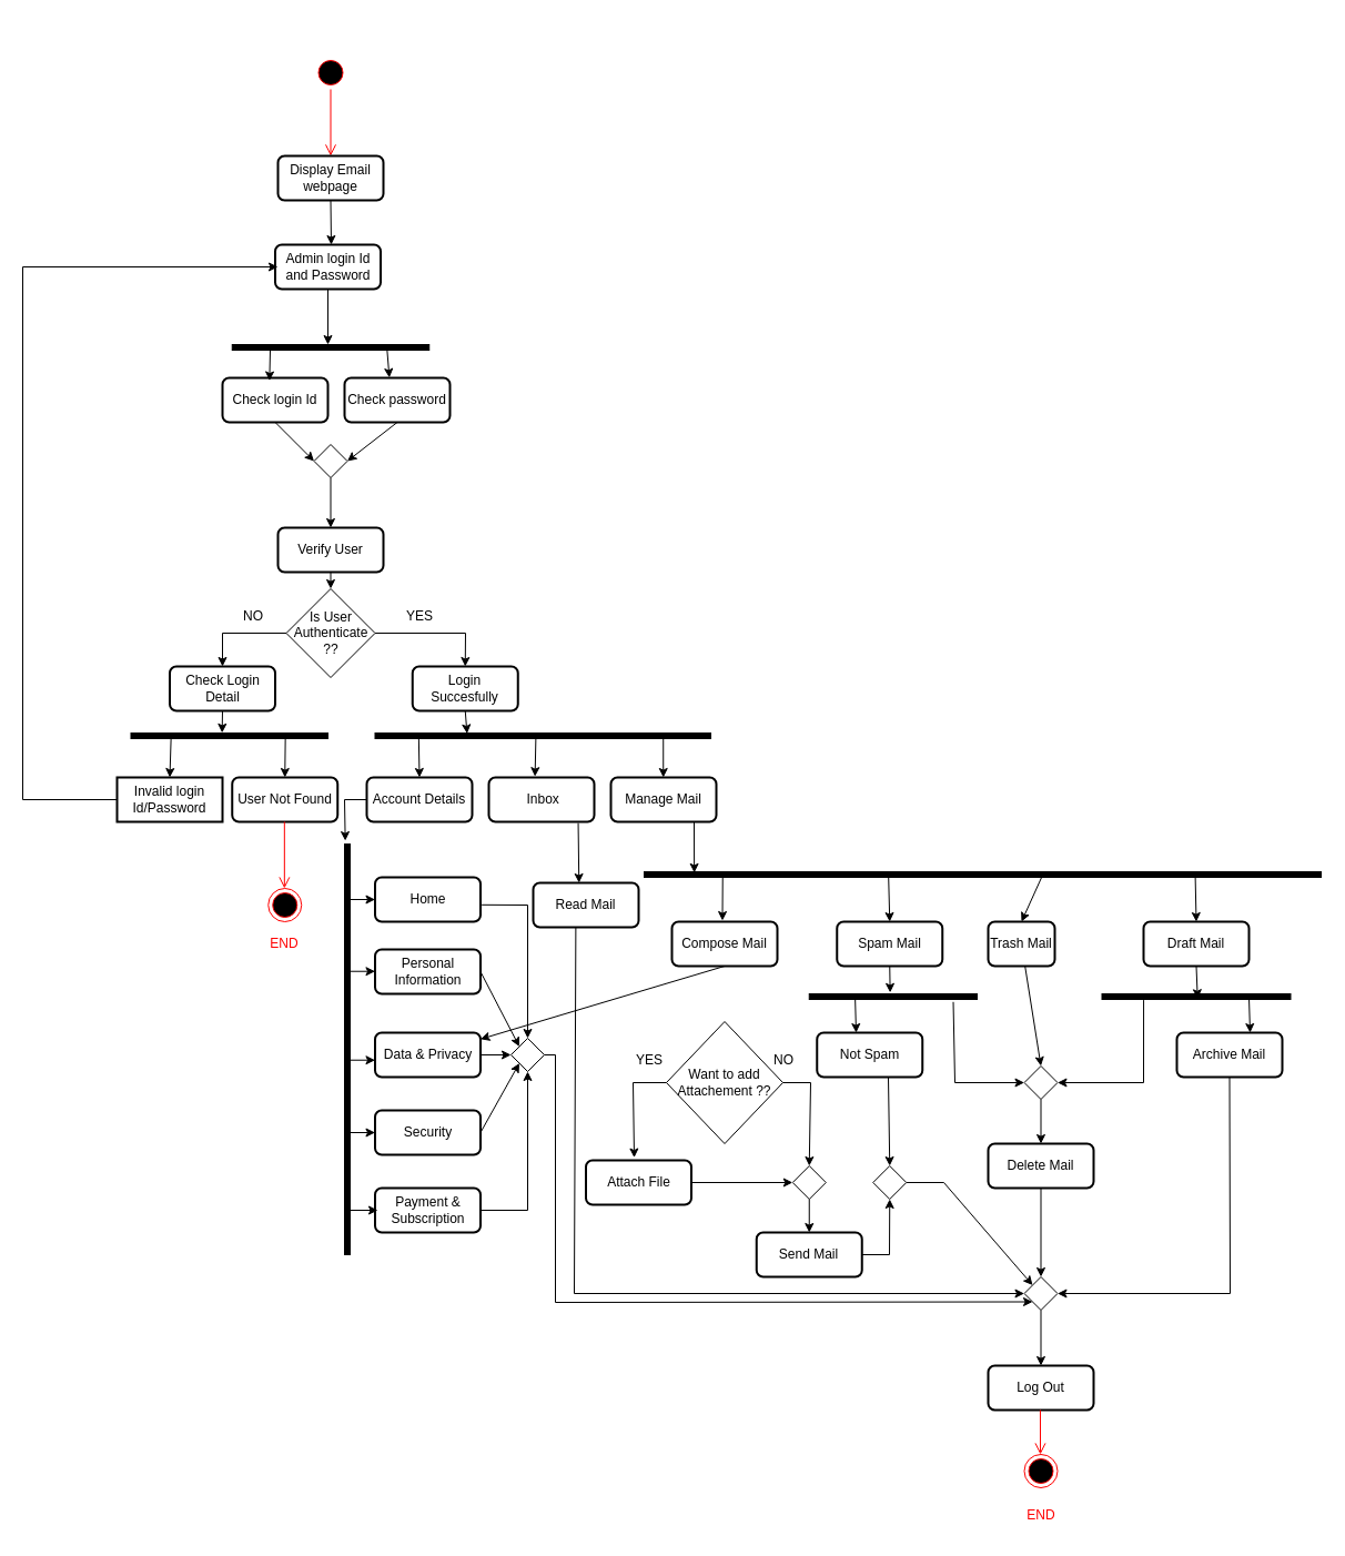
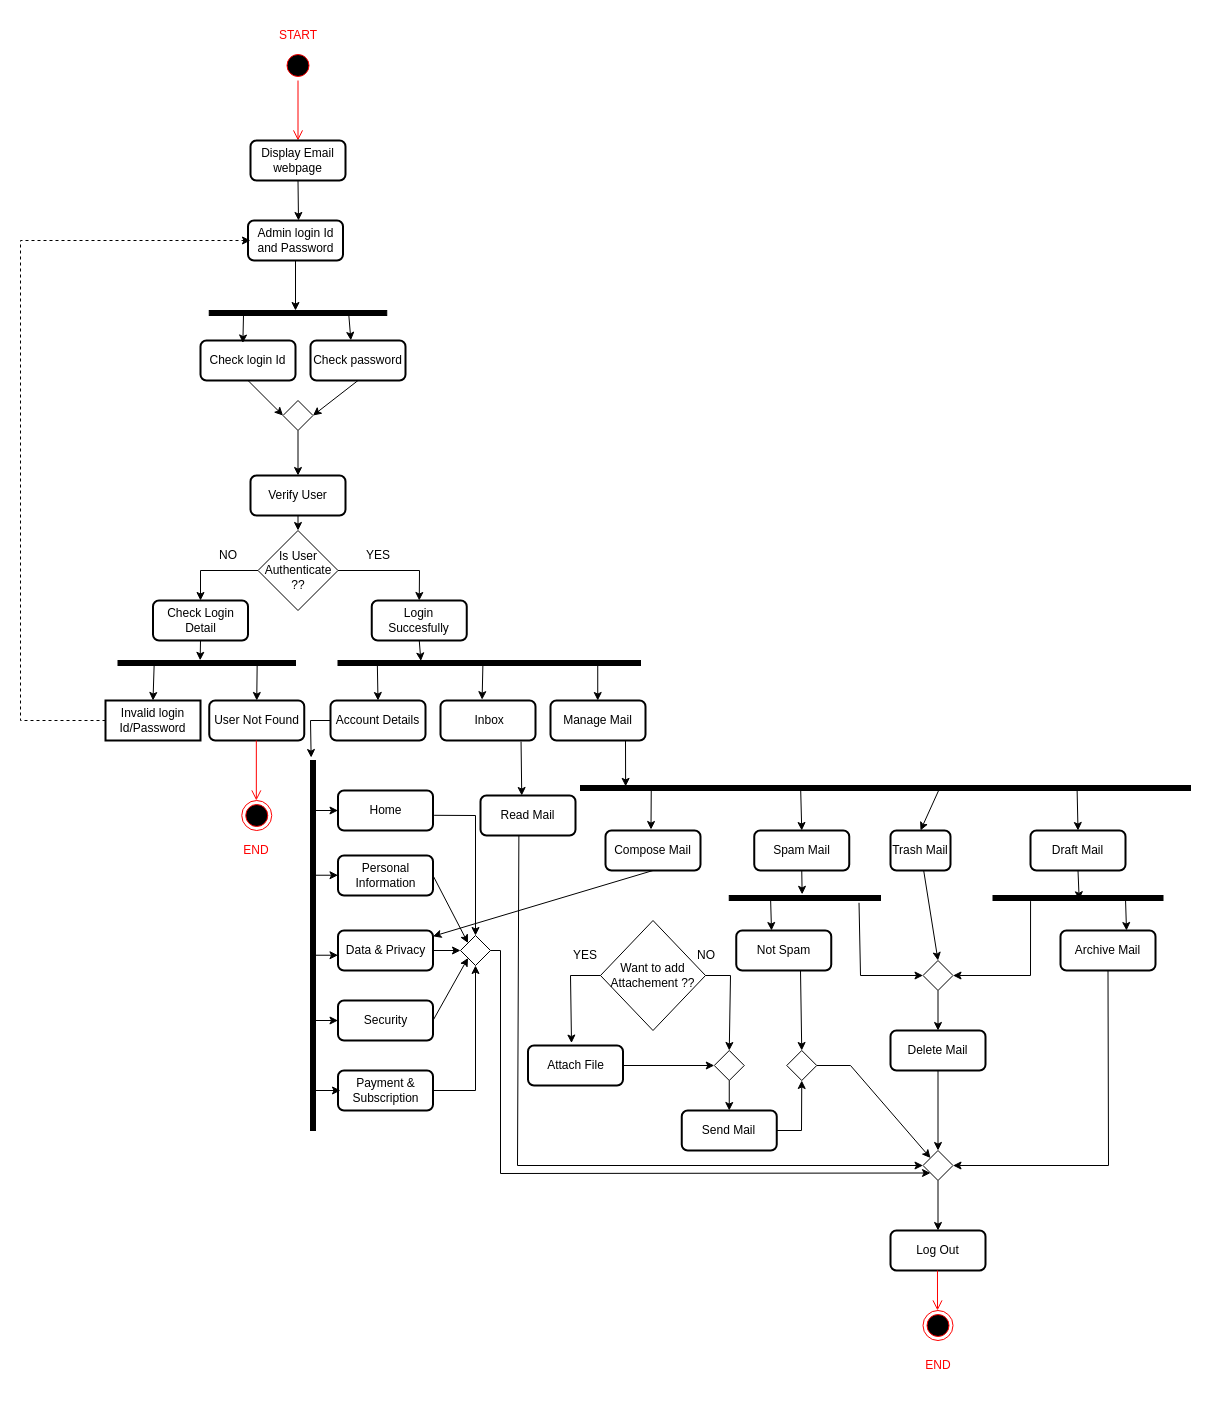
+ <mxCell id="82" value="&lt;font color=&quot;#ff0000&quot;&gt;START&lt;/font&gt;" style="text;html=1;align=center;verticalAlign=middle;whiteSpace=wrap;rounded=0;" vertex="1" parent="1"><mxGeometry x="267.5" y="20" width="60" height="30" as="geometry" /></mxCell>
- <mxCell id="27" value="" style="endArrow=classic;html=1;rounded=0;exitX=0;exitY=0.5;exitDx=0;exitDy=0;entryX=0.026;entryY=0.5;entryDx=0;entryDy=0;entryPerimeter=0;" parent="1" source="20" target="4" edge="1"><mxGeometry width="50" height="50" relative="1" as="geometry"><mxPoint x="200" y="600" as="sourcePoint" /><mxPoint x="240" y="240" as="targetPoint" /><Array as="points"><mxPoint x="20" y="720" /><mxPoint x="20" y="240" /></Array></mxGeometry></mxCell>
+ <mxCell id="27" value="" style="endArrow=classic;html=1;rounded=0;exitX=0;exitY=0.5;exitDx=0;exitDy=0;entryX=0.026;entryY=0.5;entryDx=0;entryDy=0;entryPerimeter=0;dashed=1;" parent="1" source="20" target="4" edge="1"><mxGeometry width="50" height="50" relative="1" as="geometry"><mxPoint x="200" y="600" as="sourcePoint" /><mxPoint x="240" y="240" as="targetPoint" /><Array as="points"><mxPoint x="20" y="720" /><mxPoint x="20" y="240" /></Array></mxGeometry></mxCell>
